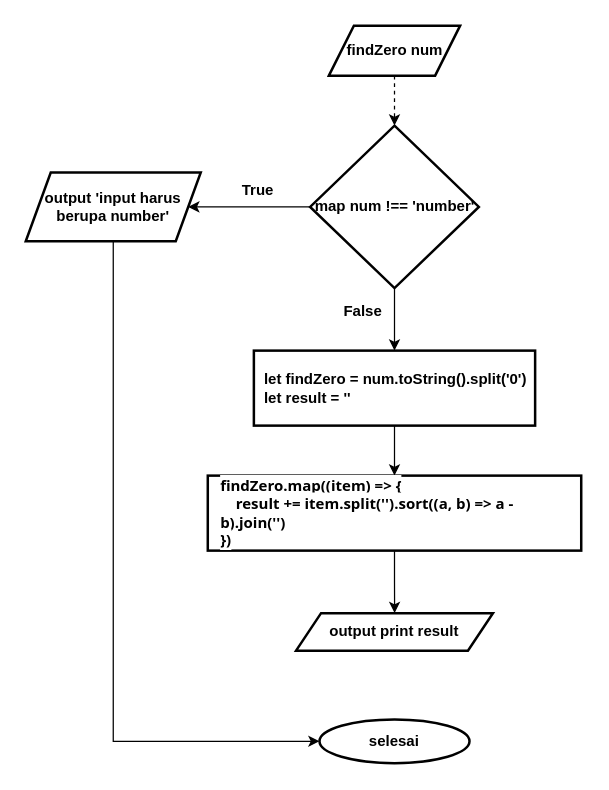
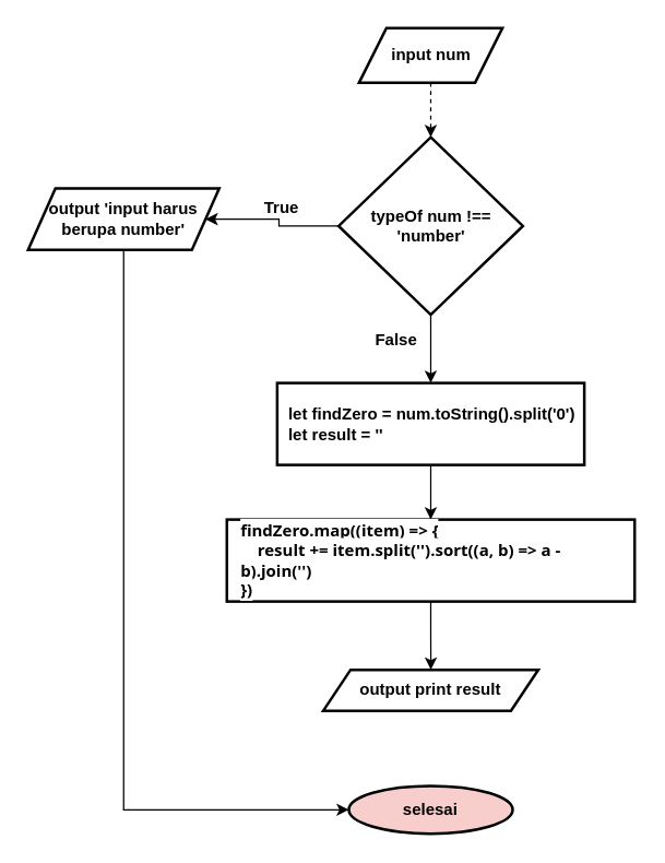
- <mxCell id="3" value="findZero num" style="shape=parallelogram;perimeter=parallelogramPerimeter;whiteSpace=wrap;html=1;fixedSize=1;fontStyle=1;strokeWidth=2;" vertex="1" parent="1"><mxGeometry x="262.5" y="20" width="105" height="40" as="geometry" /></mxCell>
+ <mxCell id="3" value="input num" style="shape=parallelogram;perimeter=parallelogramPerimeter;whiteSpace=wrap;html=1;fixedSize=1;fontStyle=1;strokeWidth=2;" vertex="1" parent="1"><mxGeometry x="262.5" y="20" width="105" height="40" as="geometry" /></mxCell>
- <mxCell id="8" value="output 'input harus berupa number'" style="shape=parallelogram;perimeter=parallelogramPerimeter;whiteSpace=wrap;html=1;fixedSize=1;fontStyle=1;strokeWidth=2;" vertex="1" parent="1"><mxGeometry x="20" y="137.5" width="140" height="55" as="geometry" /></mxCell>
+ <mxCell id="8" value="output 'input harus berupa number'" style="shape=parallelogram;perimeter=parallelogramPerimeter;whiteSpace=wrap;html=1;fixedSize=1;fontStyle=1;strokeWidth=2;" vertex="1" parent="1"><mxGeometry x="20" y="137.5" width="140" height="45" as="geometry" /></mxCell>
- <mxCell id="6" value="map num !== 'number'" style="rhombus;whiteSpace=wrap;html=1;fontStyle=1;strokeWidth=2;" vertex="1" parent="1"><mxGeometry x="247.5" y="100" width="135" height="130" as="geometry" /></mxCell>
+ <mxCell id="6" value="typeOf num !== 'number'" style="rhombus;whiteSpace=wrap;html=1;fontStyle=1;strokeWidth=2;" vertex="1" parent="1"><mxGeometry x="247.5" y="100" width="135" height="130" as="geometry" /></mxCell>
- <mxCell id="14" value="selesai" style="ellipse;whiteSpace=wrap;html=1;fontStyle=1;strokeWidth=2;spacingLeft=0;" vertex="1" parent="1"><mxGeometry x="255" y="575" width="120" height="35" as="geometry" /></mxCell>
+ <mxCell id="14" value="selesai" style="ellipse;whiteSpace=wrap;html=1;fontStyle=1;strokeWidth=2;spacingLeft=0;fillColor=#f8cecc;" vertex="1" parent="1"><mxGeometry x="255" y="575" width="120" height="35" as="geometry" /></mxCell>
